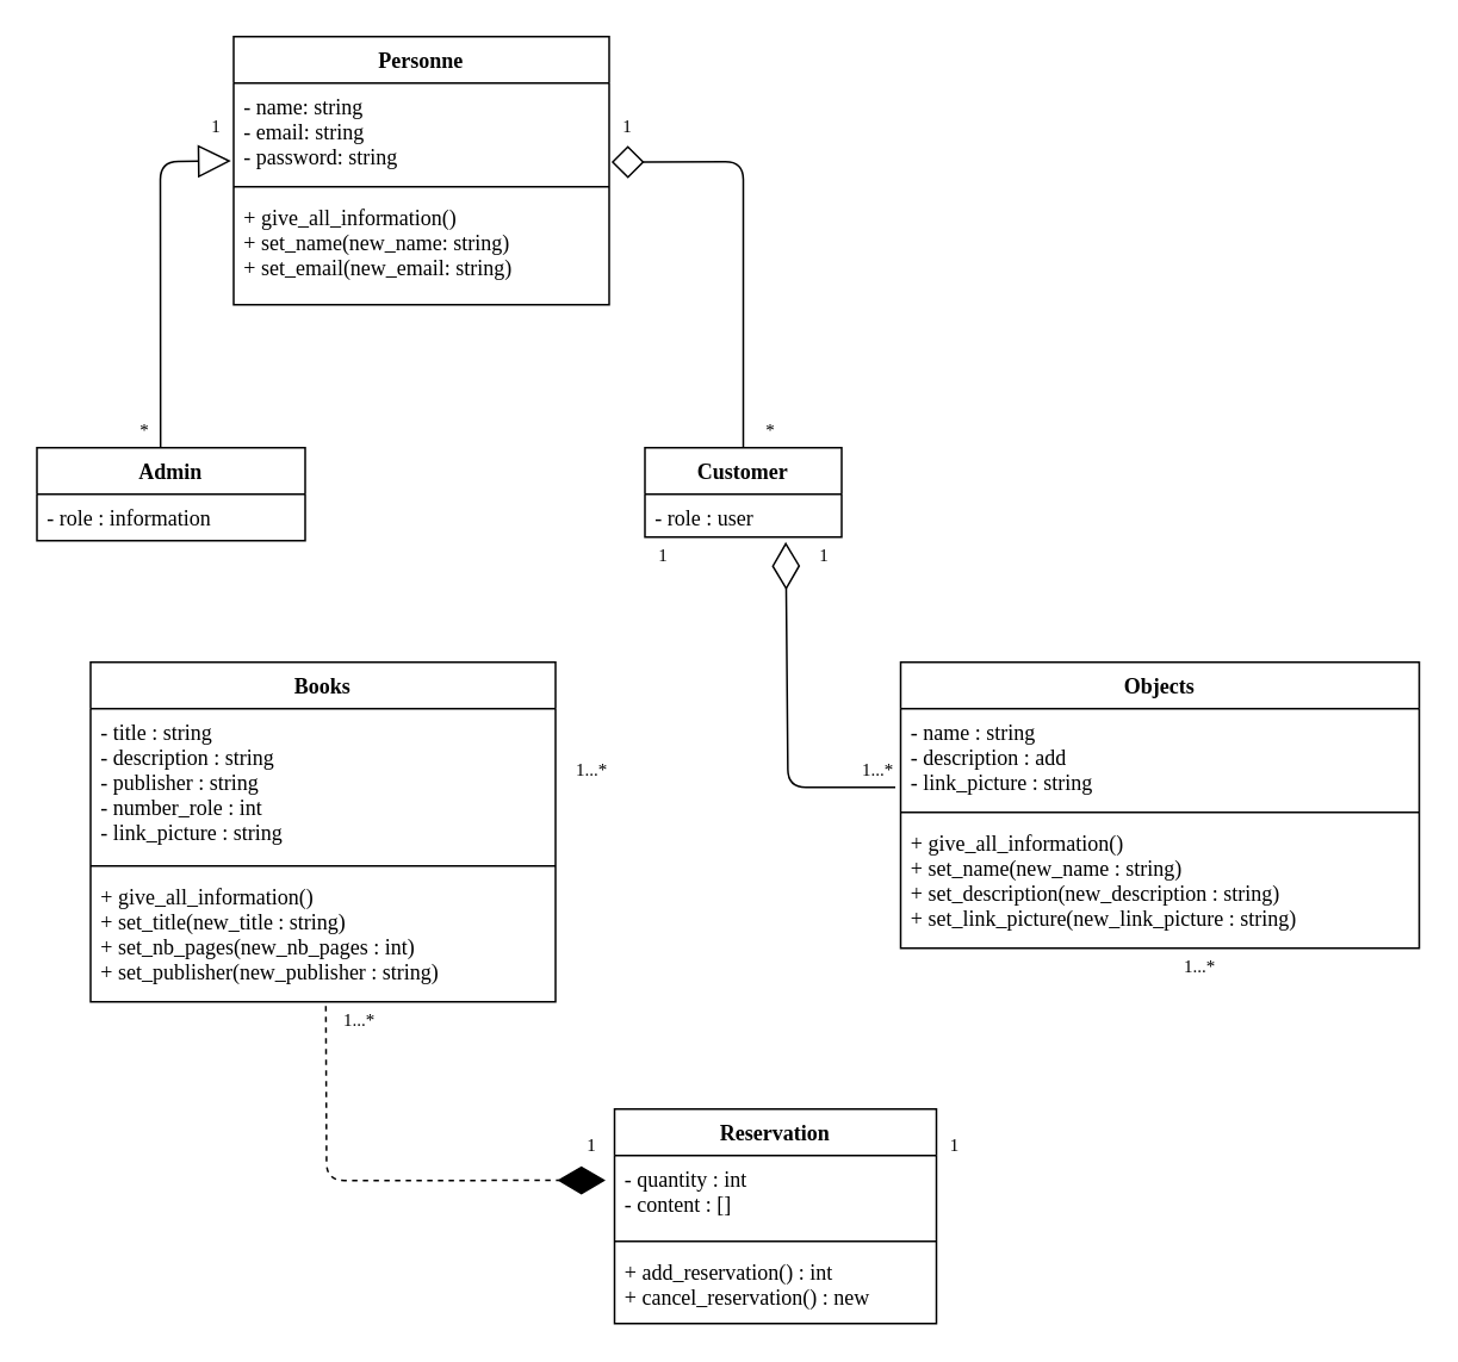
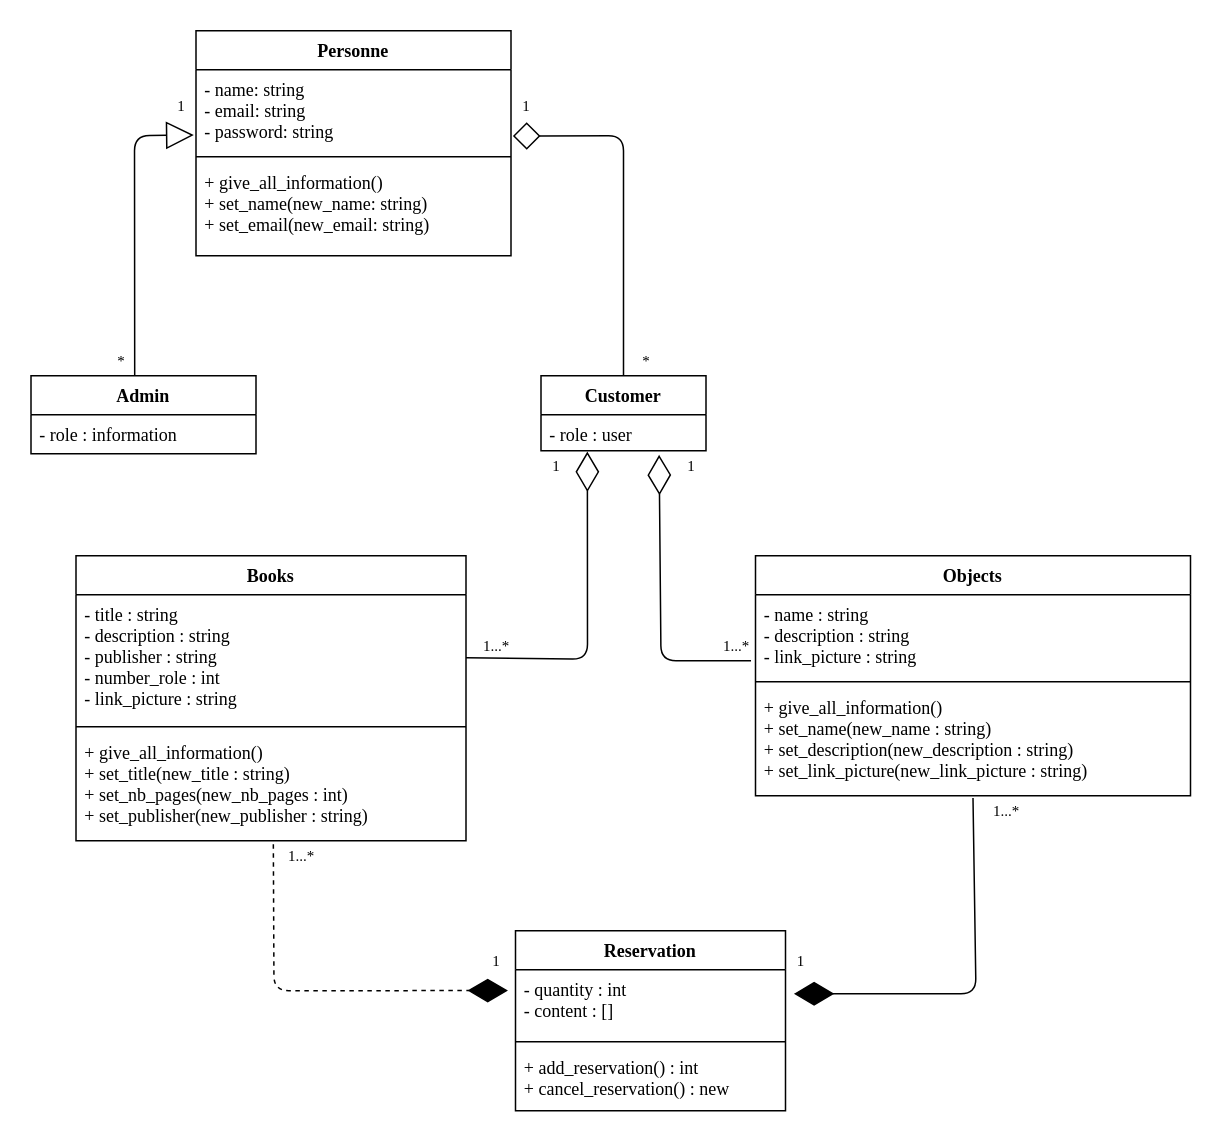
- <mxCell id="15" value="- name : string&#10;- description : add&#10;- link_picture : string&#10;" style="text;strokeColor=none;fillColor=none;align=left;verticalAlign=top;spacingLeft=4;spacingRight=4;overflow=hidden;rotatable=0;points=[[0,0.5],[1,0.5]];portConstraint=eastwest;fontFamily=Verdana;" vertex="1" parent="14"><mxGeometry y="26" width="290" height="54" as="geometry" /></mxCell>
+ <mxCell id="15" value="- name : string&#10;- description : string&#10;- link_picture : string&#10;" style="text;strokeColor=none;fillColor=none;align=left;verticalAlign=top;spacingLeft=4;spacingRight=4;overflow=hidden;rotatable=0;points=[[0,0.5],[1,0.5]];portConstraint=eastwest;fontFamily=Verdana;" vertex="1" parent="14"><mxGeometry y="26" width="290" height="54" as="geometry" /></mxCell>
+ <mxCell id="36" value="" style="endArrow=diamondThin;endFill=0;endSize=24;html=1;fontFamily=Lucida Console;exitX=1;exitY=0.5;exitDx=0;exitDy=0;entryX=0.281;entryY=1.024;entryDx=0;entryDy=0;entryPerimeter=0;" edge="1" parent="1" source="11" target="9"><mxGeometry width="160" relative="1" as="geometry"><mxPoint x="409.6" y="310.96" as="sourcePoint" /><mxPoint x="321.04" y="438.76" as="targetPoint" /><Array as="points"><mxPoint x="391" y="439" /></Array></mxGeometry></mxCell>
+ <mxCell id="23" value="" style="endArrow=diamondThin;endFill=1;endSize=24;html=1;fontFamily=Lucida Console;entryX=1.031;entryY=0.364;entryDx=0;entryDy=0;entryPerimeter=0;exitX=0.5;exitY=1.02;exitDx=0;exitDy=0;exitPerimeter=0;" edge="1" parent="1" source="17" target="19"><mxGeometry width="160" relative="1" as="geometry"><mxPoint x="620" y="540" as="sourcePoint" /><mxPoint x="750" y="650" as="targetPoint" /><Array as="points"><mxPoint x="650" y="662" /></Array></mxGeometry></mxCell>
